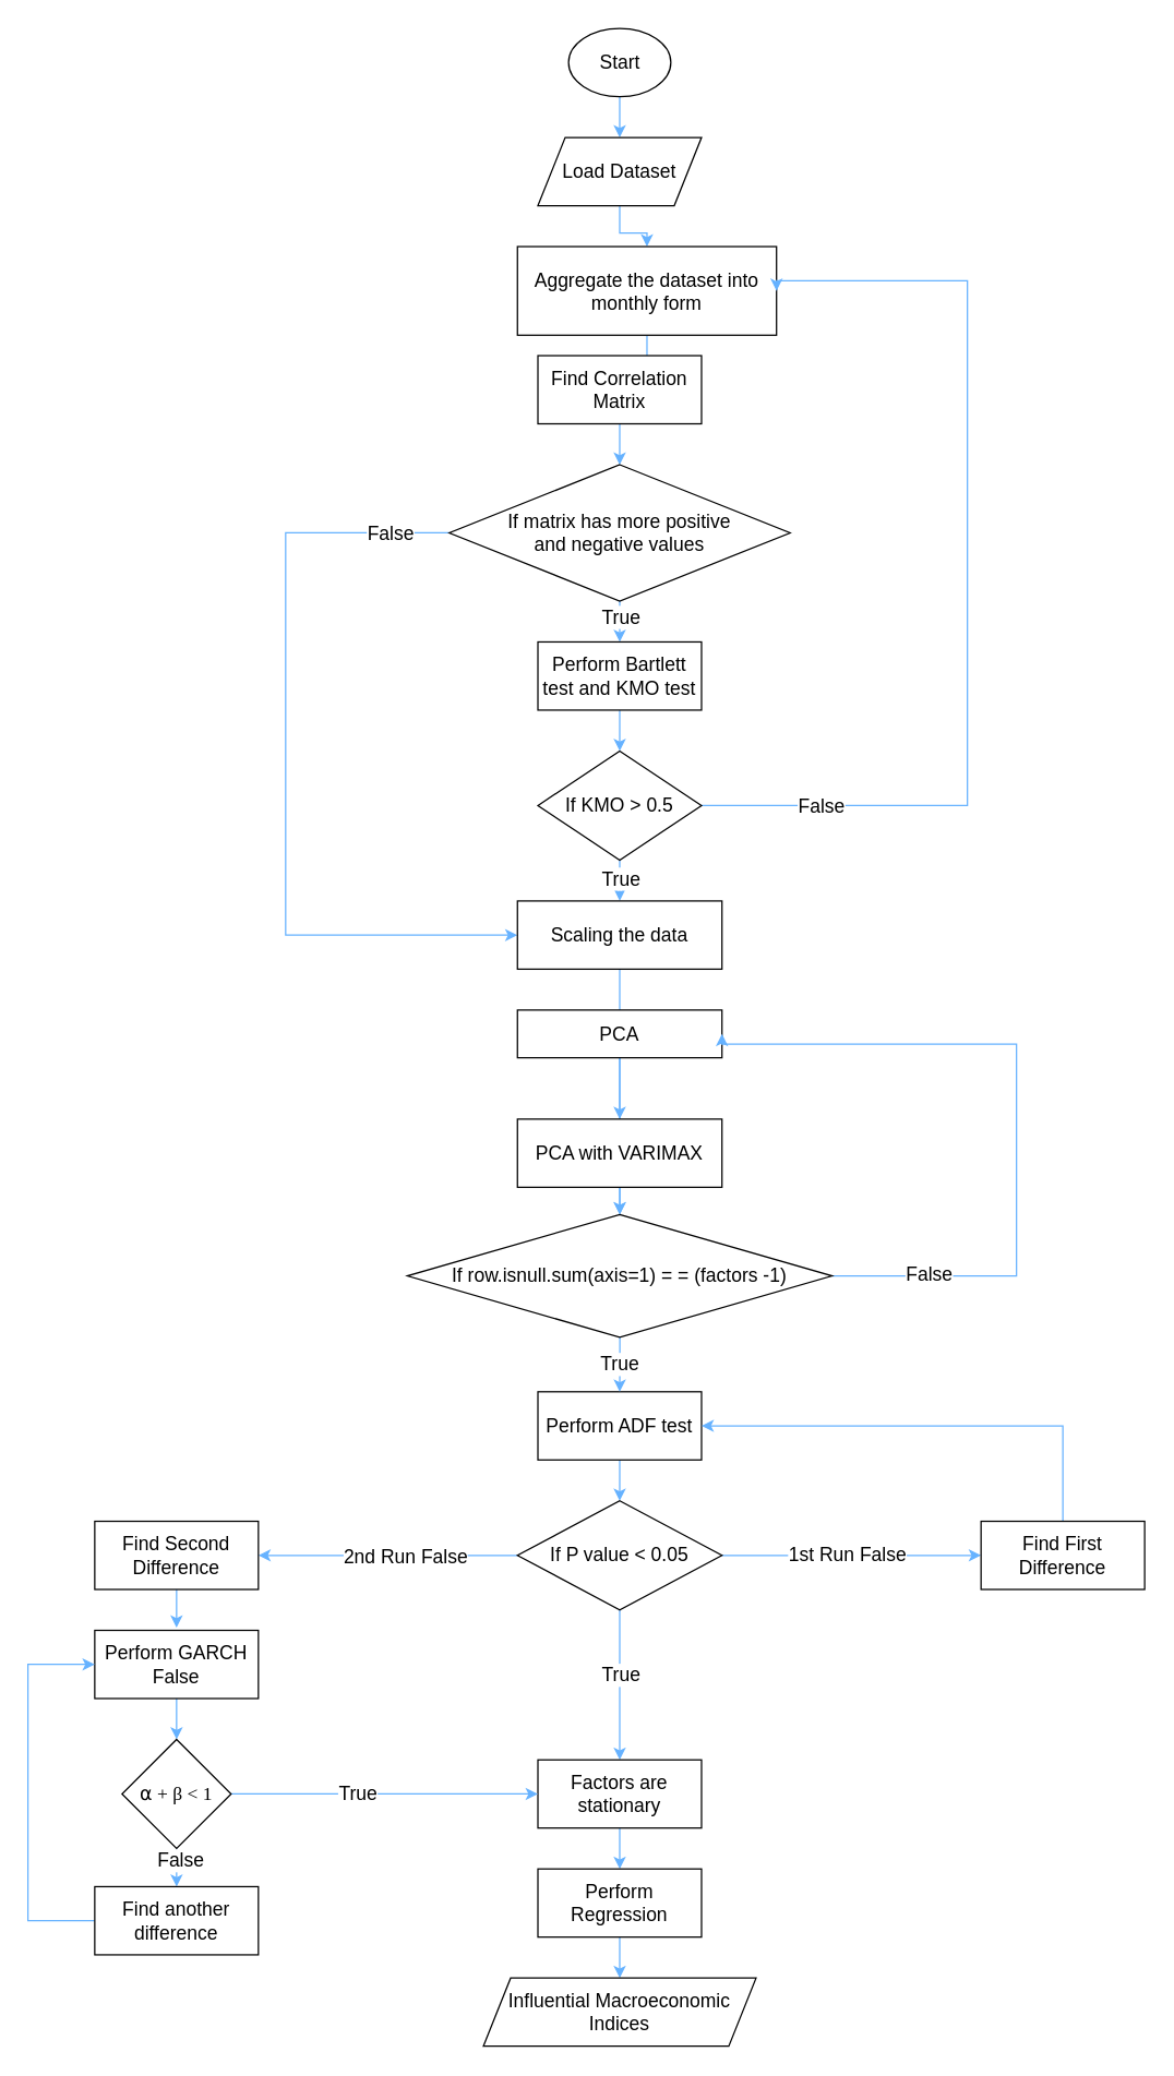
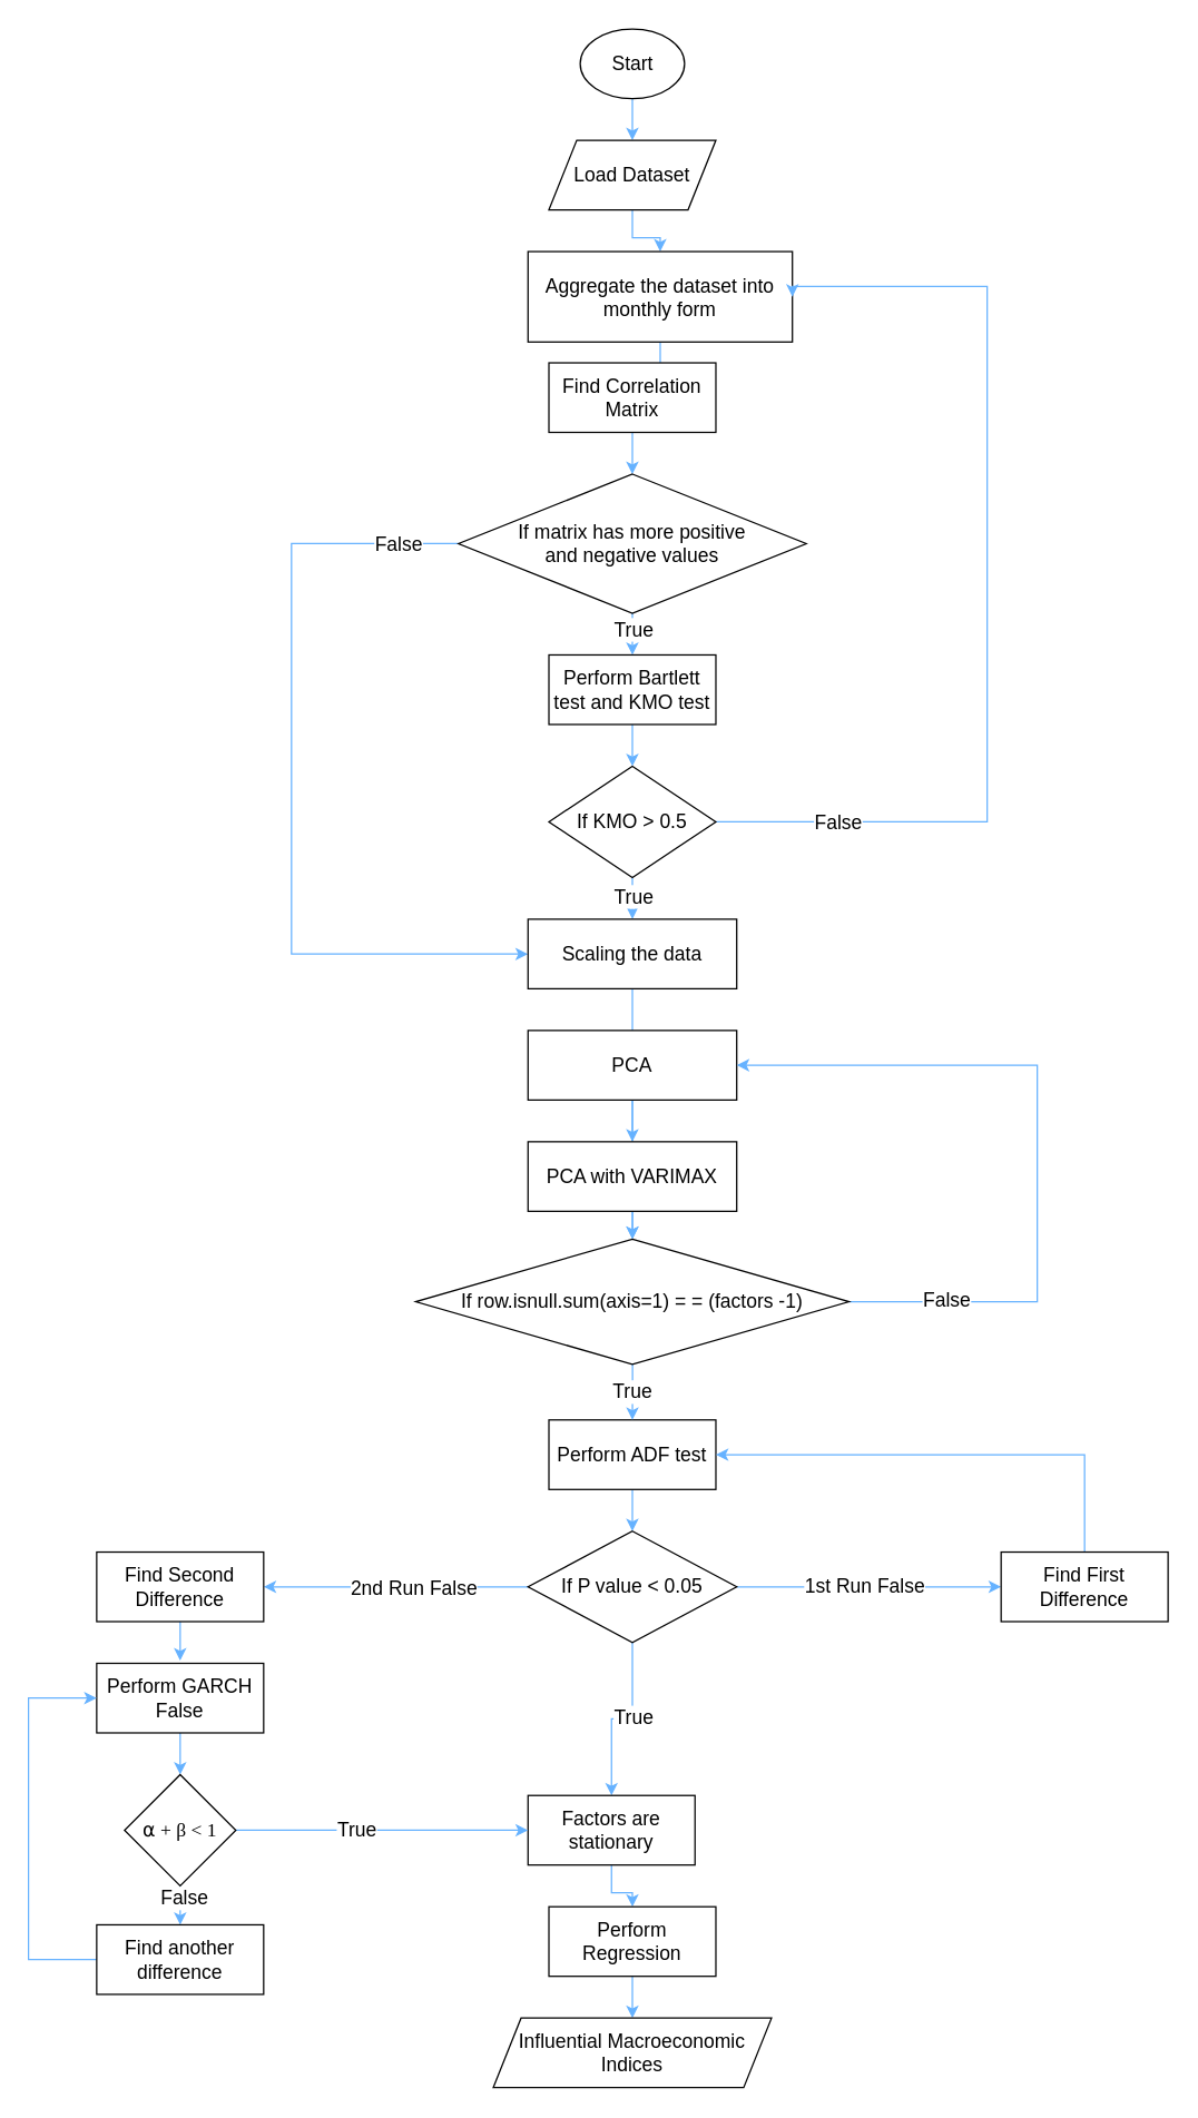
- <mxCell id="52" value="PCA" style="rounded=0;whiteSpace=wrap;html=1;fontSize=14;" parent="1" vertex="1"><mxGeometry x="379" y="740" width="150" height="35" as="geometry" /></mxCell>
+ <mxCell id="52" value="PCA" style="rounded=0;whiteSpace=wrap;html=1;fontSize=14;" parent="1" vertex="1"><mxGeometry x="379" y="740" width="150" height="50" as="geometry" /></mxCell>
- <mxCell id="34" value="Factors are stationary" style="rounded=0;whiteSpace=wrap;html=1;fontSize=14;" parent="1" vertex="1"><mxGeometry x="394" y="1290" width="120" height="50" as="geometry" /></mxCell>
+ <mxCell id="34" value="Factors are stationary" style="rounded=0;whiteSpace=wrap;html=1;fontSize=14;" parent="1" vertex="1"><mxGeometry x="379" y="1290" width="120" height="50" as="geometry" /></mxCell>
